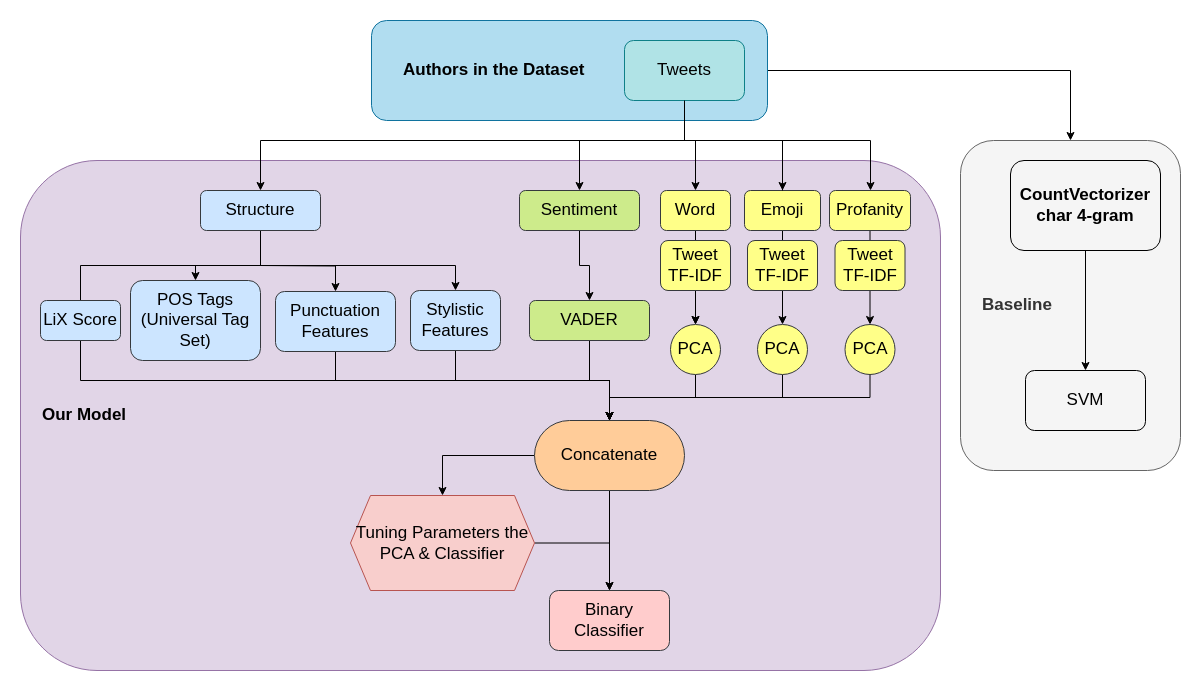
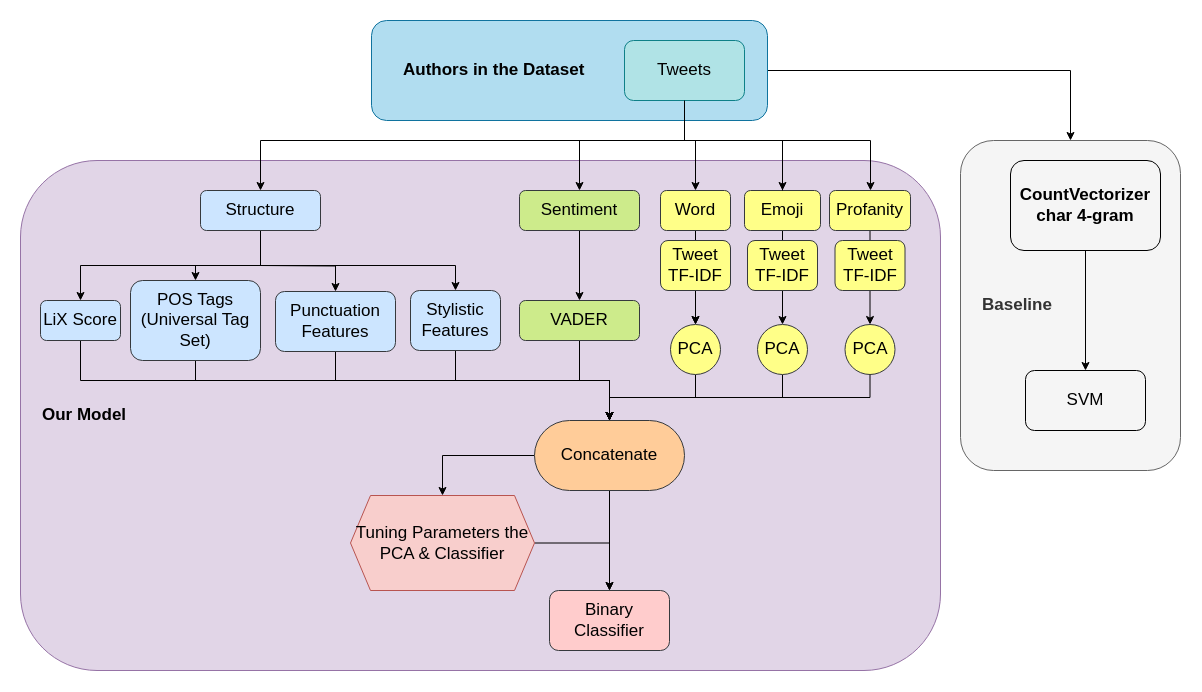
- <mxCell id="3" style="edgeStyle=orthogonalEdgeStyle;rounded=0;orthogonalLoop=1;jettySize=auto;html=1;exitX=0.5;exitY=1;exitDx=0;exitDy=0;fontSize=17;endArrow=none;" parent="1" source="7" target="22" edge="1"><mxGeometry relative="1" as="geometry"><mxPoint x="70" y="300" as="targetPoint" /></mxGeometry></mxCell>
+ <mxCell id="3" style="edgeStyle=orthogonalEdgeStyle;rounded=0;orthogonalLoop=1;jettySize=auto;html=1;exitX=0.5;exitY=1;exitDx=0;exitDy=0;fontSize=17;" parent="1" source="7" target="22" edge="1"><mxGeometry relative="1" as="geometry"><mxPoint x="70" y="300" as="targetPoint" /></mxGeometry></mxCell>
- <mxCell id="28" value="VADER" style="rounded=1;whiteSpace=wrap;html=1;fillColor=#cdeb8b;strokeColor=#36393d;fontSize=17;" parent="1" vertex="1"><mxGeometry x="529" y="300" width="120" height="40" as="geometry" /></mxCell>
+ <mxCell id="28" value="VADER" style="rounded=1;whiteSpace=wrap;html=1;fillColor=#cdeb8b;strokeColor=#36393d;fontSize=17;" parent="1" vertex="1"><mxGeometry x="519" y="300" width="120" height="40" as="geometry" /></mxCell>
+ <mxCell id="23" style="edgeStyle=orthogonalEdgeStyle;rounded=0;orthogonalLoop=1;jettySize=auto;html=1;exitX=0.5;exitY=1;exitDx=0;exitDy=0;entryX=0.5;entryY=0;entryDx=0;entryDy=0;fontSize=17;" parent="1" source="24" target="31" edge="1"><mxGeometry relative="1" as="geometry"><mxPoint x="530" y="420" as="targetPoint" /><Array as="points"><mxPoint x="195" y="380" /><mxPoint x="609" y="380" /></Array></mxGeometry></mxCell>
